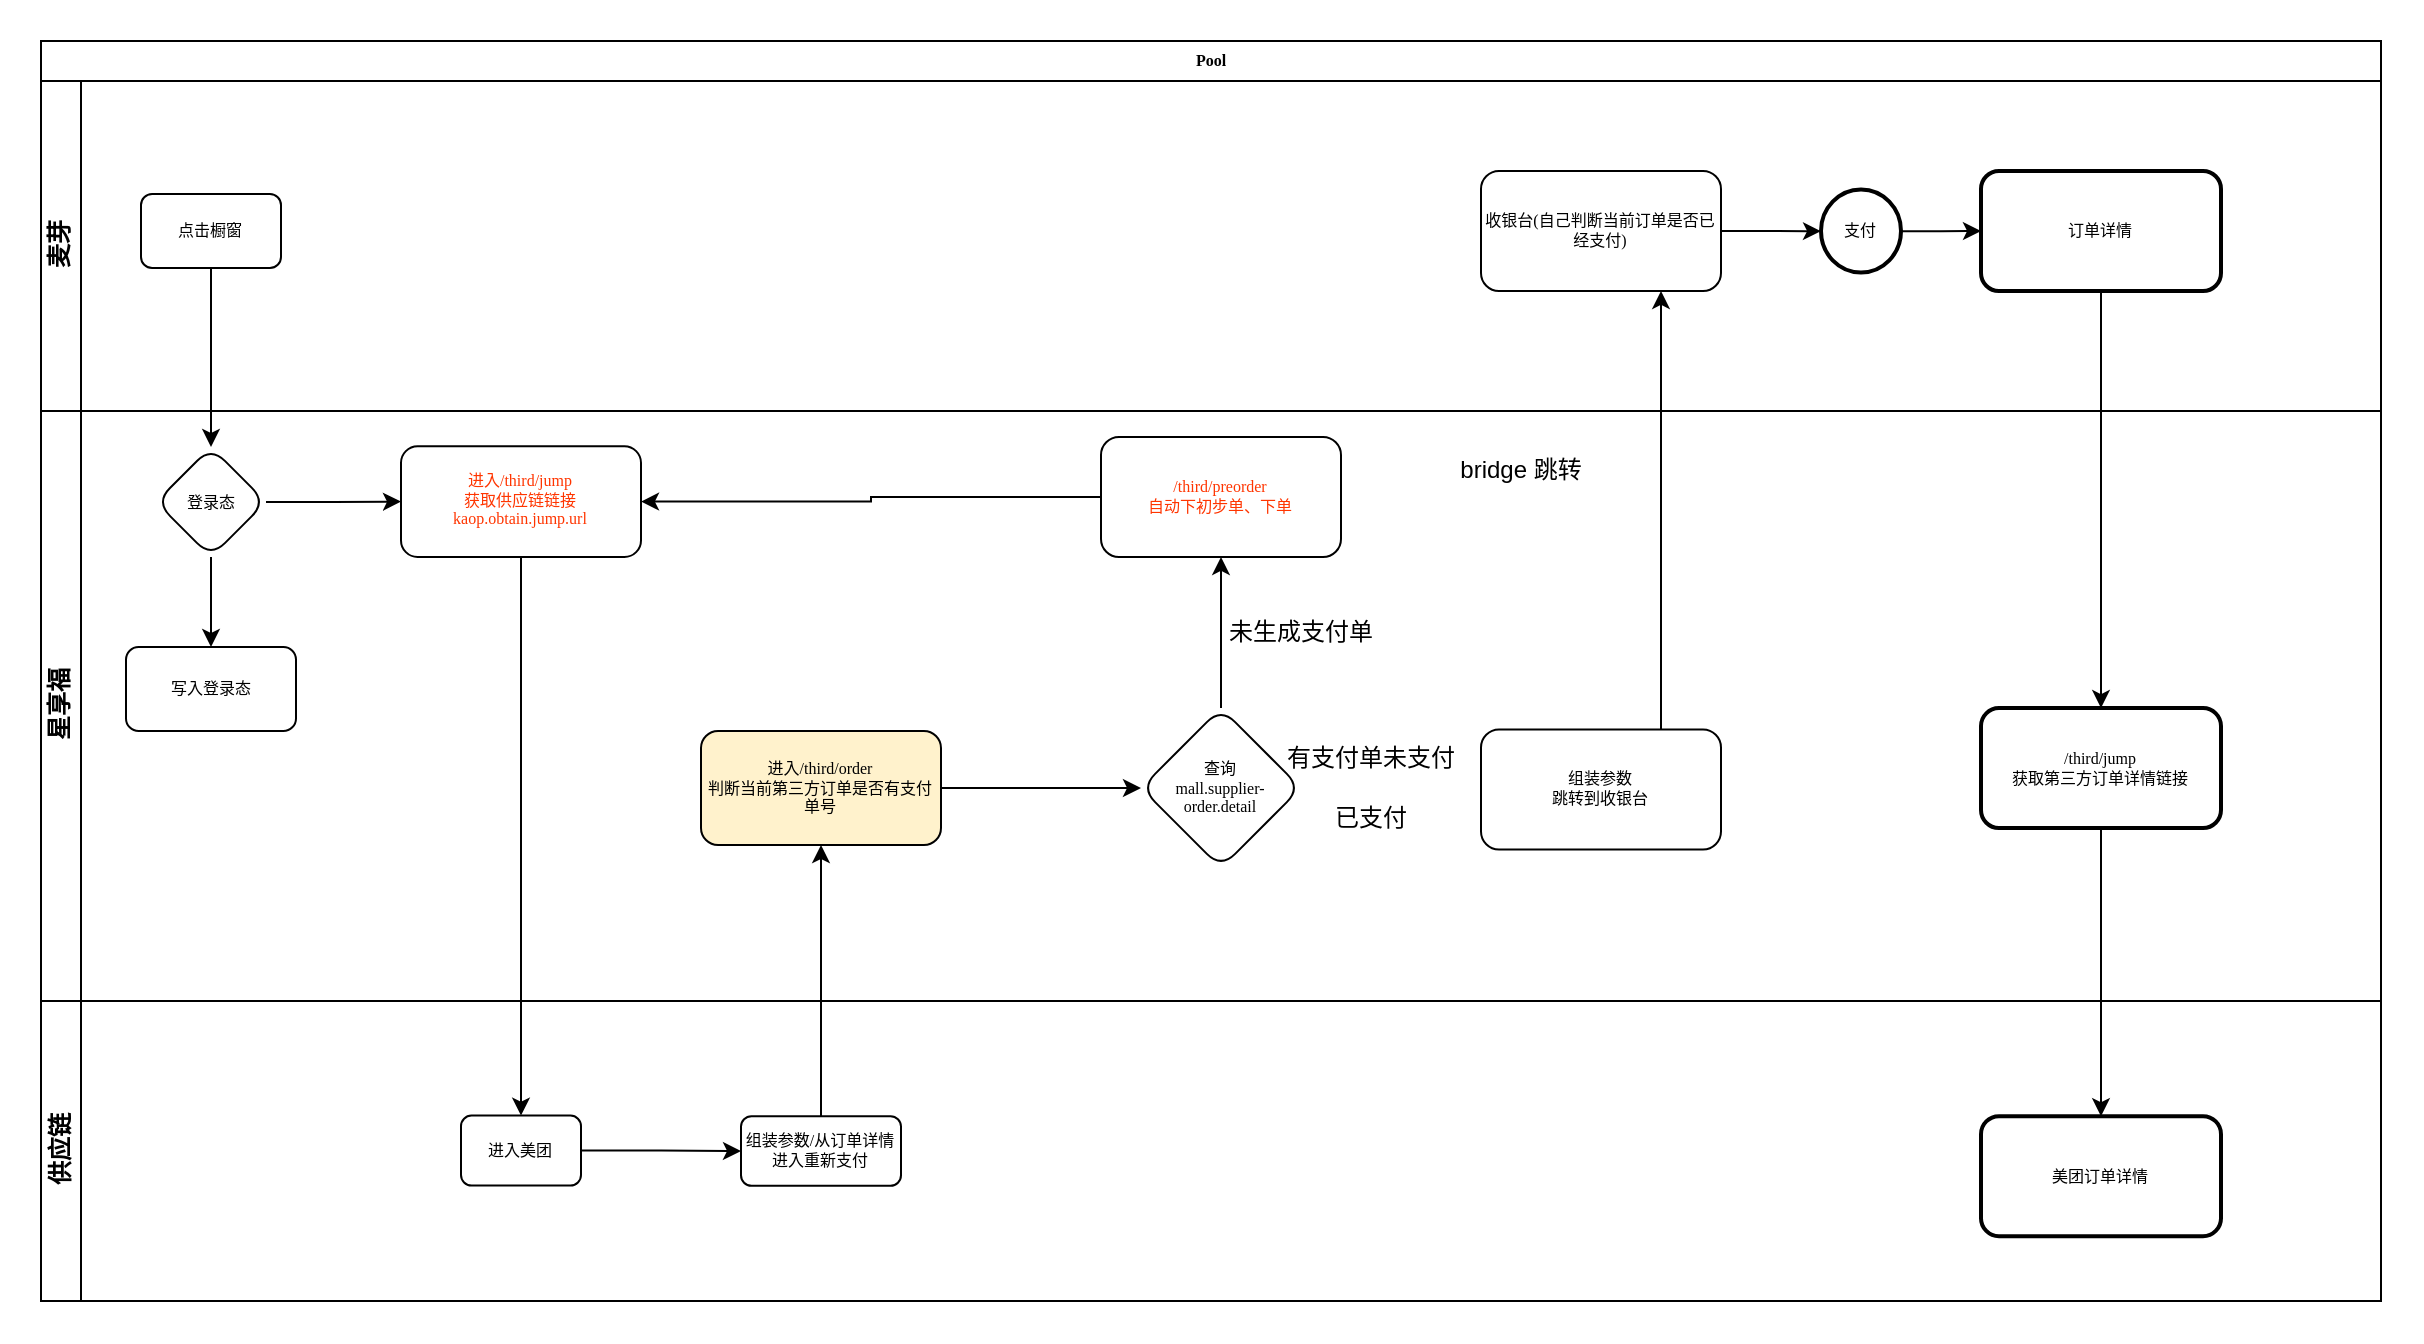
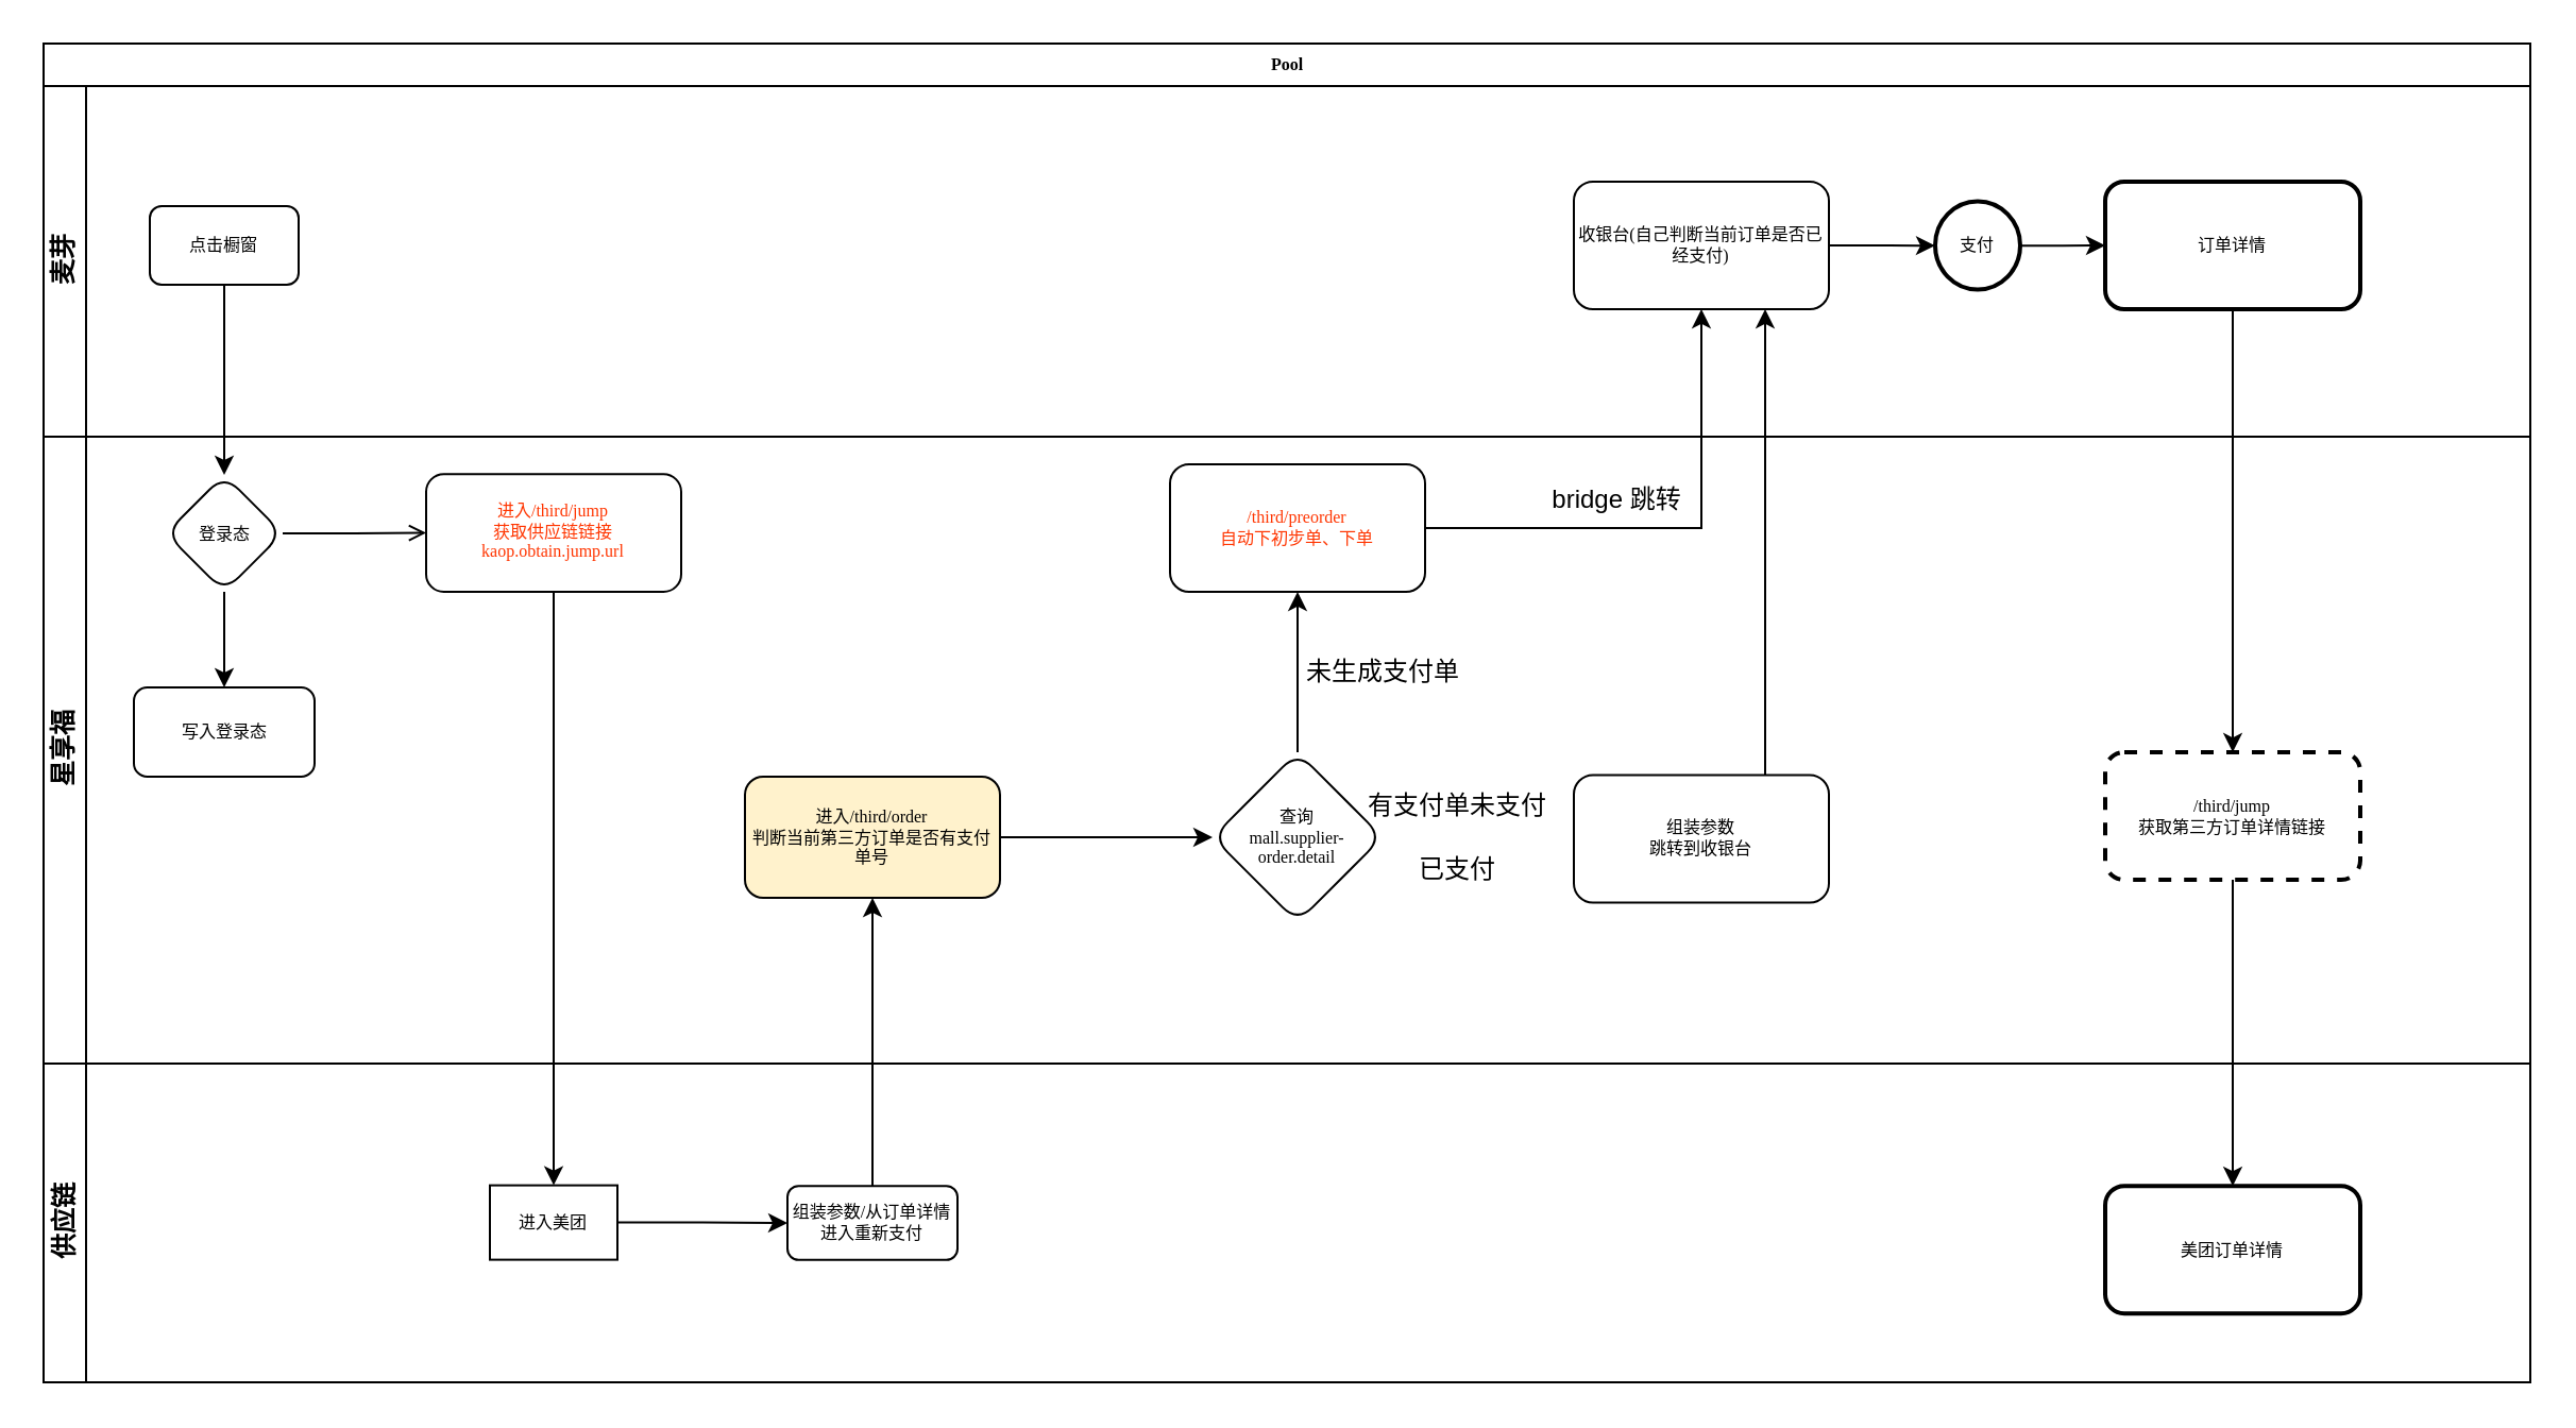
- <mxCell id="28" value="" style="edgeStyle=orthogonalEdgeStyle;rounded=0;orthogonalLoop=1;jettySize=auto;html=1;" edge="1" parent="2" source="21" target="16"><mxGeometry relative="1" as="geometry" /></mxCell>
+ <mxCell id="28" value="" style="edgeStyle=orthogonalEdgeStyle;rounded=0;orthogonalLoop=1;jettySize=auto;html=1;" edge="1" parent="2" source="21" target="6"><mxGeometry relative="1" as="geometry" /></mxCell>
- <mxCell id="13" value="" style="edgeStyle=orthogonalEdgeStyle;rounded=0;orthogonalLoop=1;jettySize=auto;html=1;" edge="1" parent="11" source="14" target="16"><mxGeometry relative="1" as="geometry" /></mxCell>
+ <mxCell id="13" value="" style="edgeStyle=orthogonalEdgeStyle;rounded=0;orthogonalLoop=1;jettySize=auto;html=1;endArrow=open;" edge="1" parent="11" source="14" target="16"><mxGeometry relative="1" as="geometry" /></mxCell>
- <mxCell id="25" value="/third/jump&lt;br&gt;获取第三方订单详情链接" style="whiteSpace=wrap;html=1;fontSize=8;fontFamily=Verdana;rounded=1;shadow=0;labelBackgroundColor=none;strokeWidth=2;" vertex="1" parent="11"><mxGeometry x="970" y="148.51" width="120" height="60" as="geometry" /></mxCell>
+ <mxCell id="25" value="/third/jump&lt;br&gt;获取第三方订单详情链接" style="whiteSpace=wrap;html=1;fontSize=8;fontFamily=Verdana;rounded=1;shadow=0;labelBackgroundColor=none;strokeWidth=2;dashed=1;" vertex="1" parent="11"><mxGeometry x="970" y="148.51" width="120" height="60" as="geometry" /></mxCell>
- <mxCell id="36" value="进入美团" style="whiteSpace=wrap;html=1;fontSize=8;fontFamily=Verdana;rounded=1;shadow=0;labelBackgroundColor=none;strokeWidth=1;" vertex="1" parent="34"><mxGeometry x="210" y="57.31" width="60" height="35" as="geometry" /></mxCell>
+ <mxCell id="36" value="进入美团" style="whiteSpace=wrap;html=1;fontSize=8;fontFamily=Verdana;shadow=0;labelBackgroundColor=none;strokeWidth=1;rounded=0;" vertex="1" parent="34"><mxGeometry x="210" y="57.31" width="60" height="35" as="geometry" /></mxCell>
